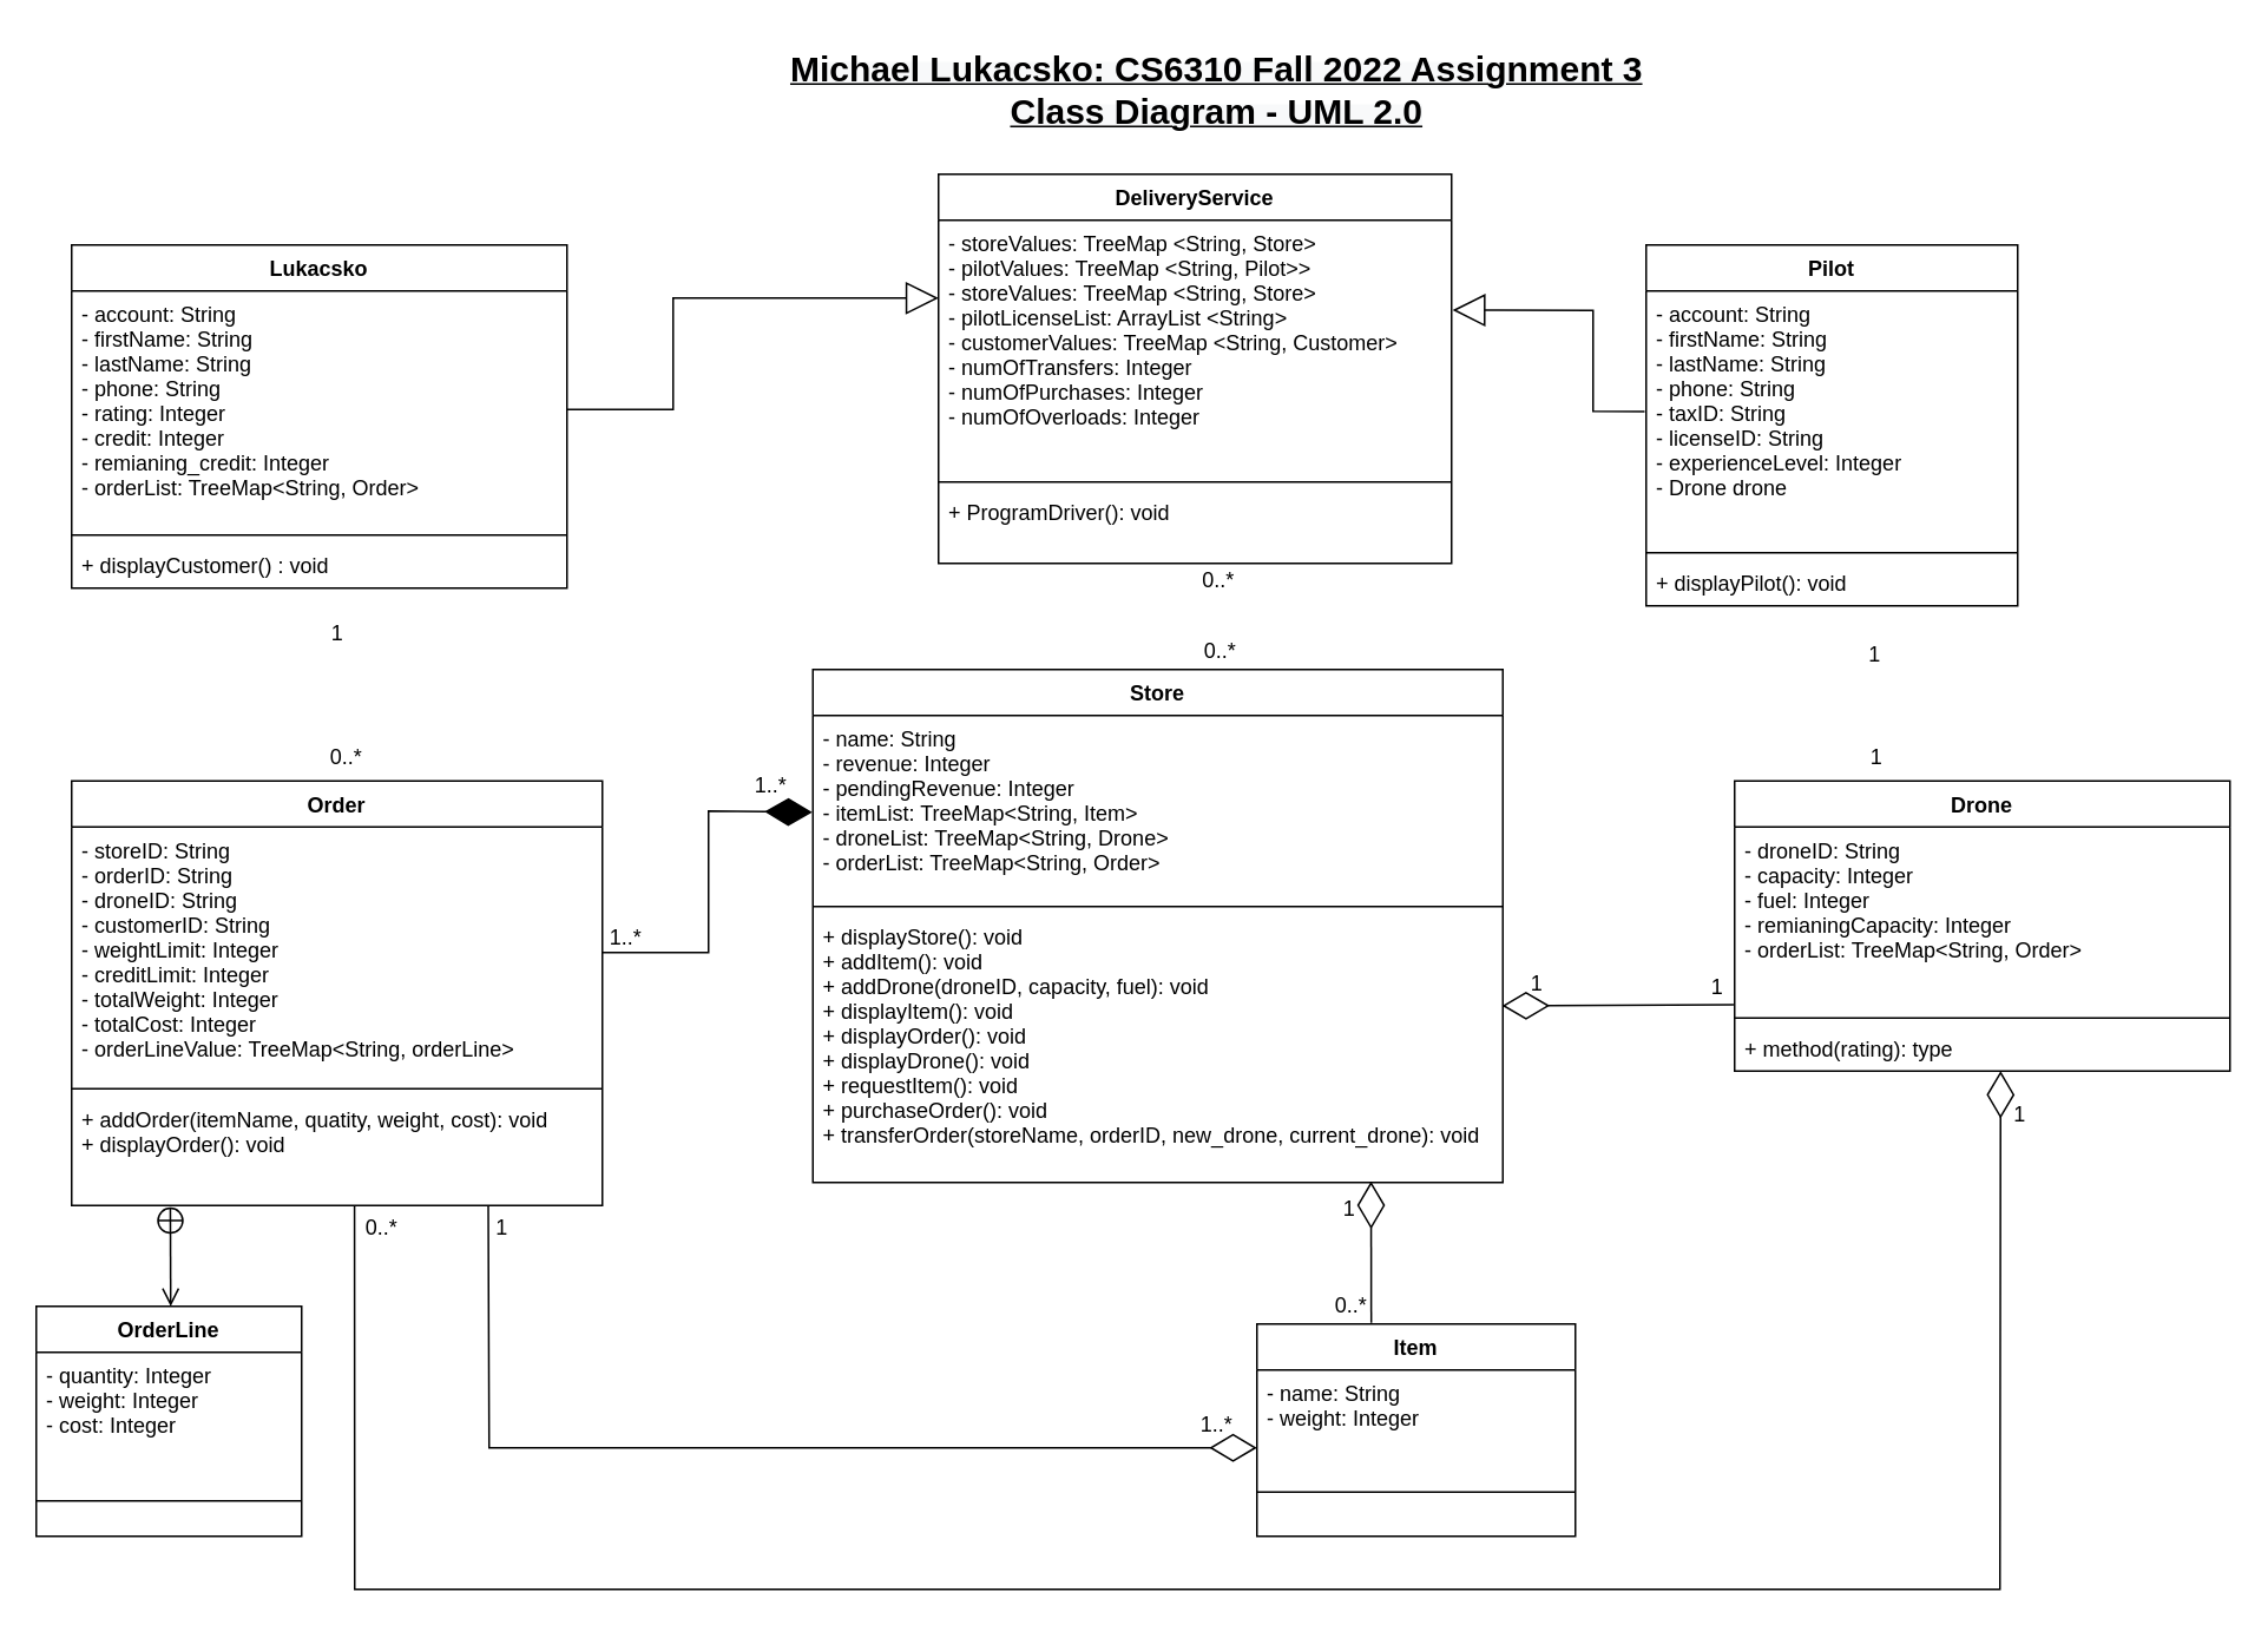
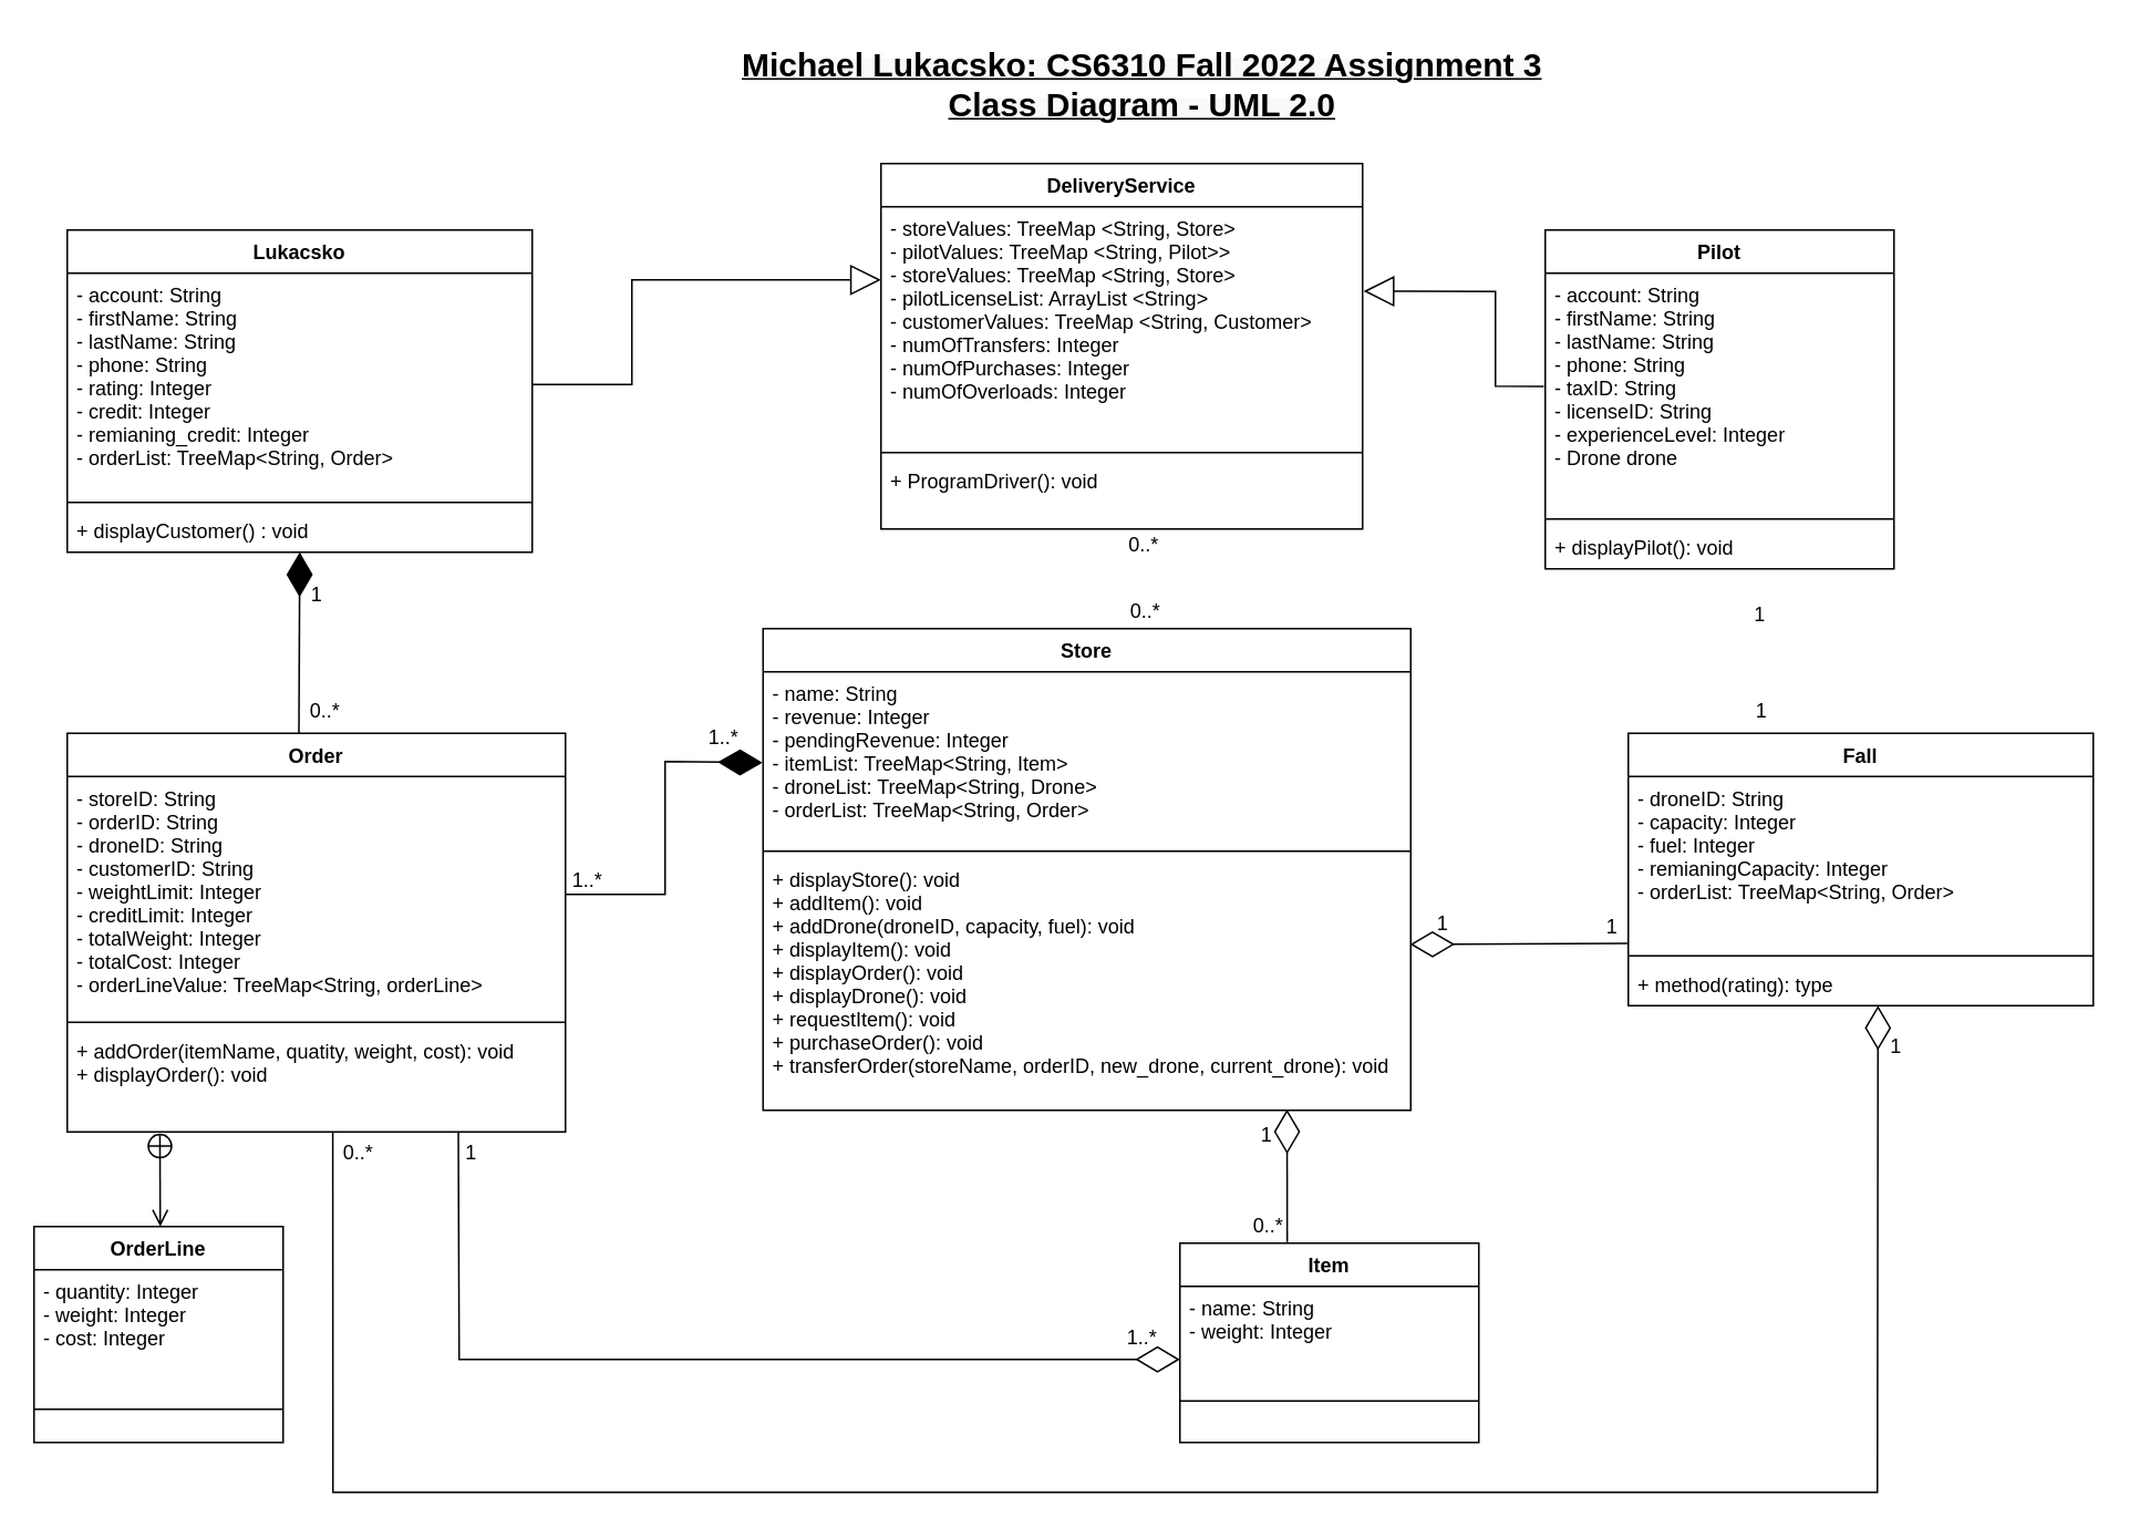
+ <mxCell id="36" value="" style="endArrow=diamondThin;endFill=1;endSize=24;html=1;rounded=0;entryX=0.5;entryY=1;entryDx=0;entryDy=0;exitX=0.465;exitY=0.001;exitDx=0;exitDy=0;exitPerimeter=0;" parent="1" source="14" target="6" edge="1"><mxGeometry width="160" relative="1" as="geometry"><mxPoint x="190" y="408" as="sourcePoint" /><mxPoint x="220" y="388" as="targetPoint" /></mxGeometry></mxCell>
- <mxCell id="28" value="Drone" style="swimlane;fontStyle=1;align=center;verticalAlign=top;childLayout=stackLayout;horizontal=1;startSize=26;horizontalStack=0;resizeParent=1;resizeParentMax=0;resizeLast=0;collapsible=1;marginBottom=0;rounded=0;" parent="1" vertex="1"><mxGeometry x="980" y="441" width="280" height="164" as="geometry" /></mxCell>
+ <mxCell id="28" value="Fall" style="swimlane;fontStyle=1;align=center;verticalAlign=top;childLayout=stackLayout;horizontal=1;startSize=26;horizontalStack=0;resizeParent=1;resizeParentMax=0;resizeLast=0;collapsible=1;marginBottom=0;rounded=0;" parent="1" vertex="1"><mxGeometry x="980" y="441" width="280" height="164" as="geometry" /></mxCell>
